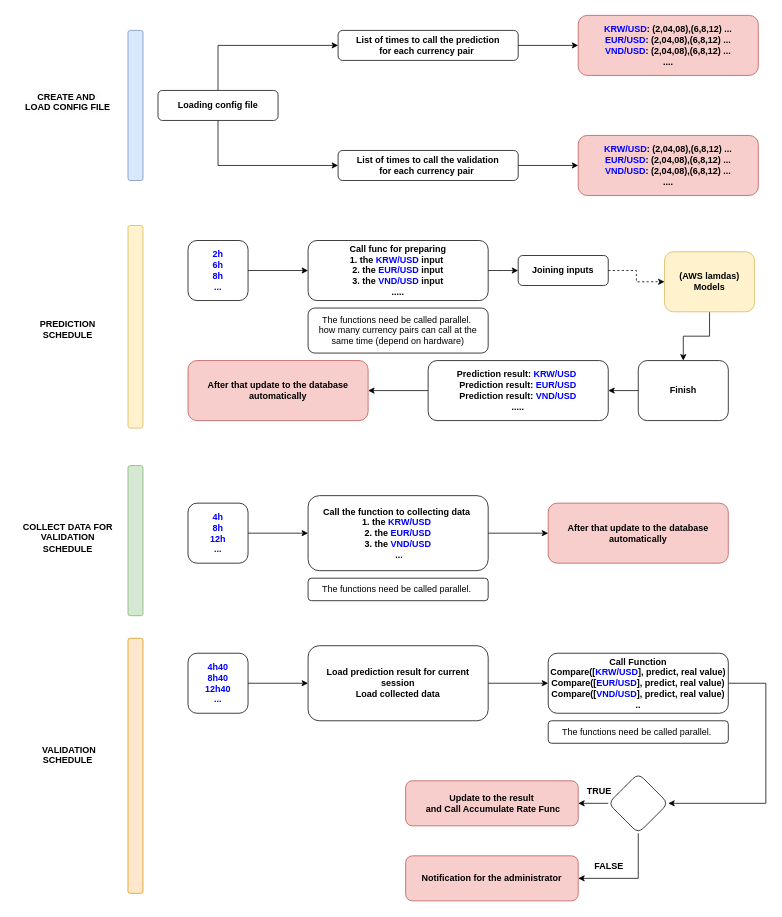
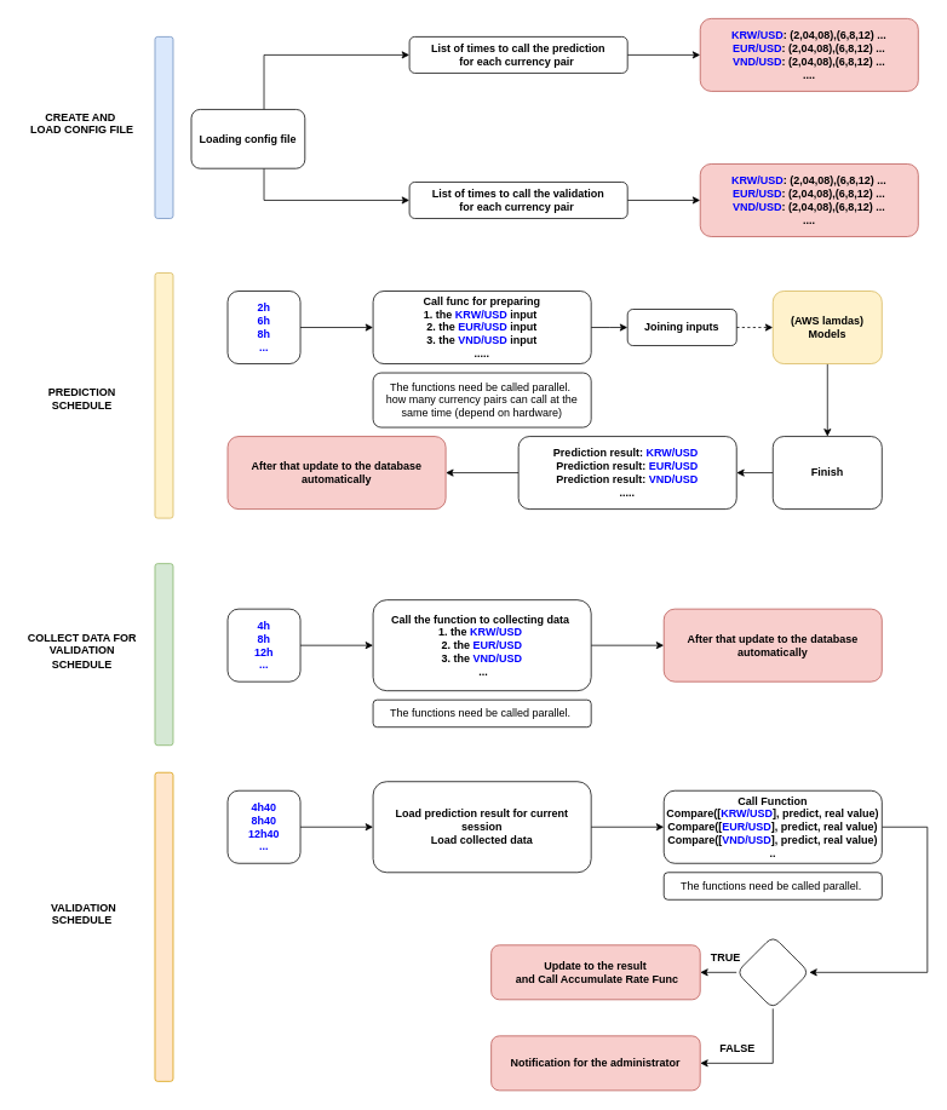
- <mxCell id="4" value="Loading config file" style="rounded=1;whiteSpace=wrap;html=1;fontStyle=1" vertex="1" parent="1"><mxGeometry x="210" y="120" width="160" height="40" as="geometry" /></mxCell>
+ <mxCell id="4" value="Loading config file" style="rounded=1;whiteSpace=wrap;html=1;fontStyle=1" vertex="1" parent="1"><mxGeometry x="210" y="120" width="125" height="65" as="geometry" /></mxCell>
- <mxCell id="19" value="(AWS lamdas)&lt;br&gt;Models" style="whiteSpace=wrap;html=1;rounded=1;fontStyle=1;fillColor=#fff2cc;strokeColor=#d6b656;" vertex="1" parent="1"><mxGeometry x="885" y="335" width="120" height="80" as="geometry" /></mxCell>
+ <mxCell id="19" value="(AWS lamdas)&lt;br&gt;Models" style="whiteSpace=wrap;html=1;rounded=1;fontStyle=1;fillColor=#fff2cc;strokeColor=#d6b656;" vertex="1" parent="1"><mxGeometry x="850" y="320" width="120" height="80" as="geometry" /></mxCell>
